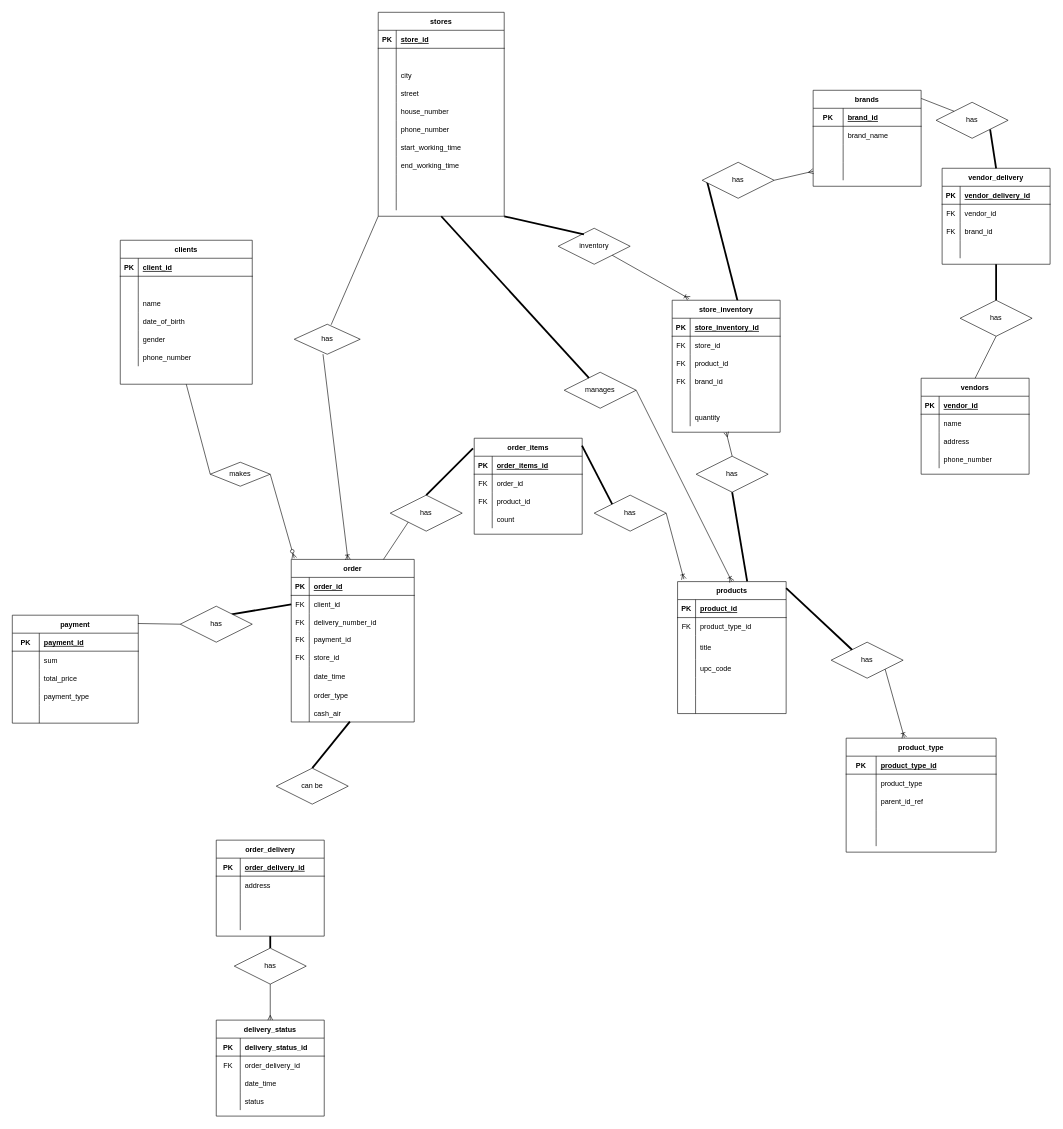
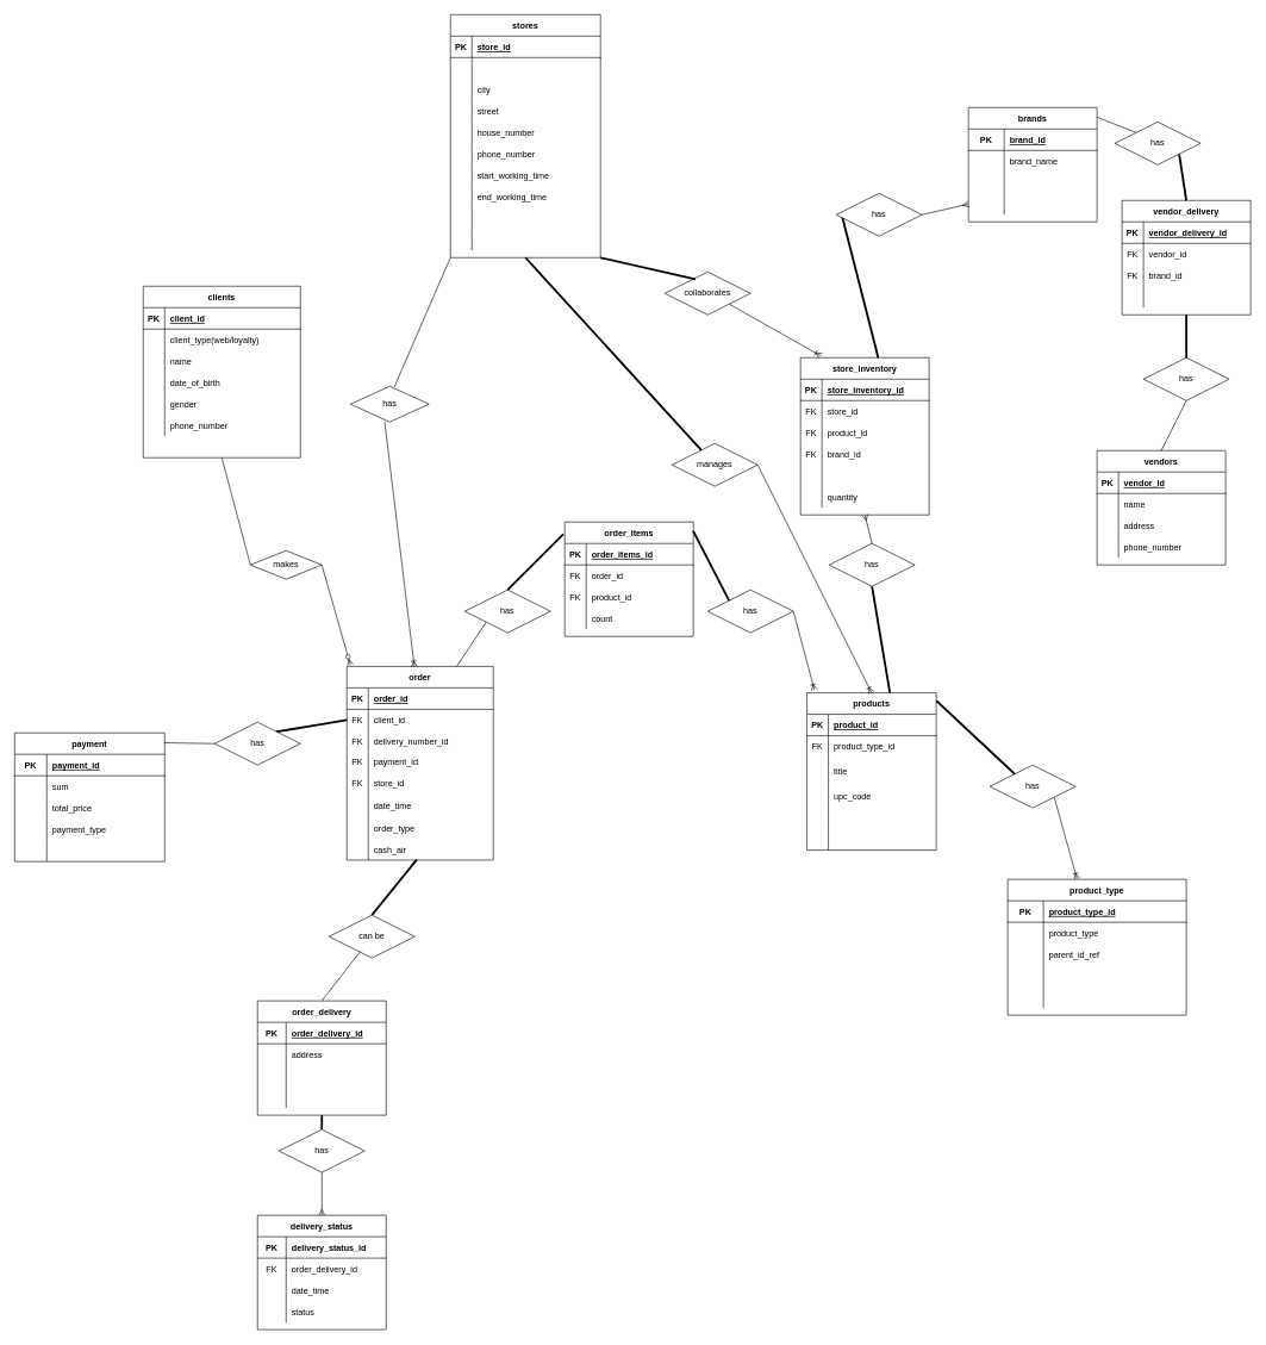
- <mxCell id="150" value="inventory" style="shape=rhombus;perimeter=rhombusPerimeter;whiteSpace=wrap;html=1;align=center;" parent="1" vertex="1"><mxGeometry x="930" y="380" width="120" height="60" as="geometry" /></mxCell>
+ <mxCell id="150" value="collaborates" style="shape=rhombus;perimeter=rhombusPerimeter;whiteSpace=wrap;html=1;align=center;" parent="1" vertex="1"><mxGeometry x="930" y="380" width="120" height="60" as="geometry" /></mxCell>
+ <mxCell id="27" value="client_type(web/loyalty)" style="shape=partialRectangle;connectable=0;fillColor=none;top=0;left=0;bottom=0;right=0;align=left;spacingLeft=6;overflow=hidden;" parent="25" vertex="1"><mxGeometry x="30" width="190" height="30" as="geometry"><mxRectangle width="190" height="30" as="alternateBounds" /></mxGeometry></mxCell>
+ <mxCell id="218" value="" style="endArrow=none;html=1;rounded=0;strokeWidth=1;exitX=0.5;exitY=0;exitDx=0;exitDy=0;" parent="1" source="124" target="217" edge="1"><mxGeometry relative="1" as="geometry"><mxPoint x="605" y="1300" as="sourcePoint" /><mxPoint x="592.785" y="1212.34" as="targetPoint" /></mxGeometry></mxCell>
